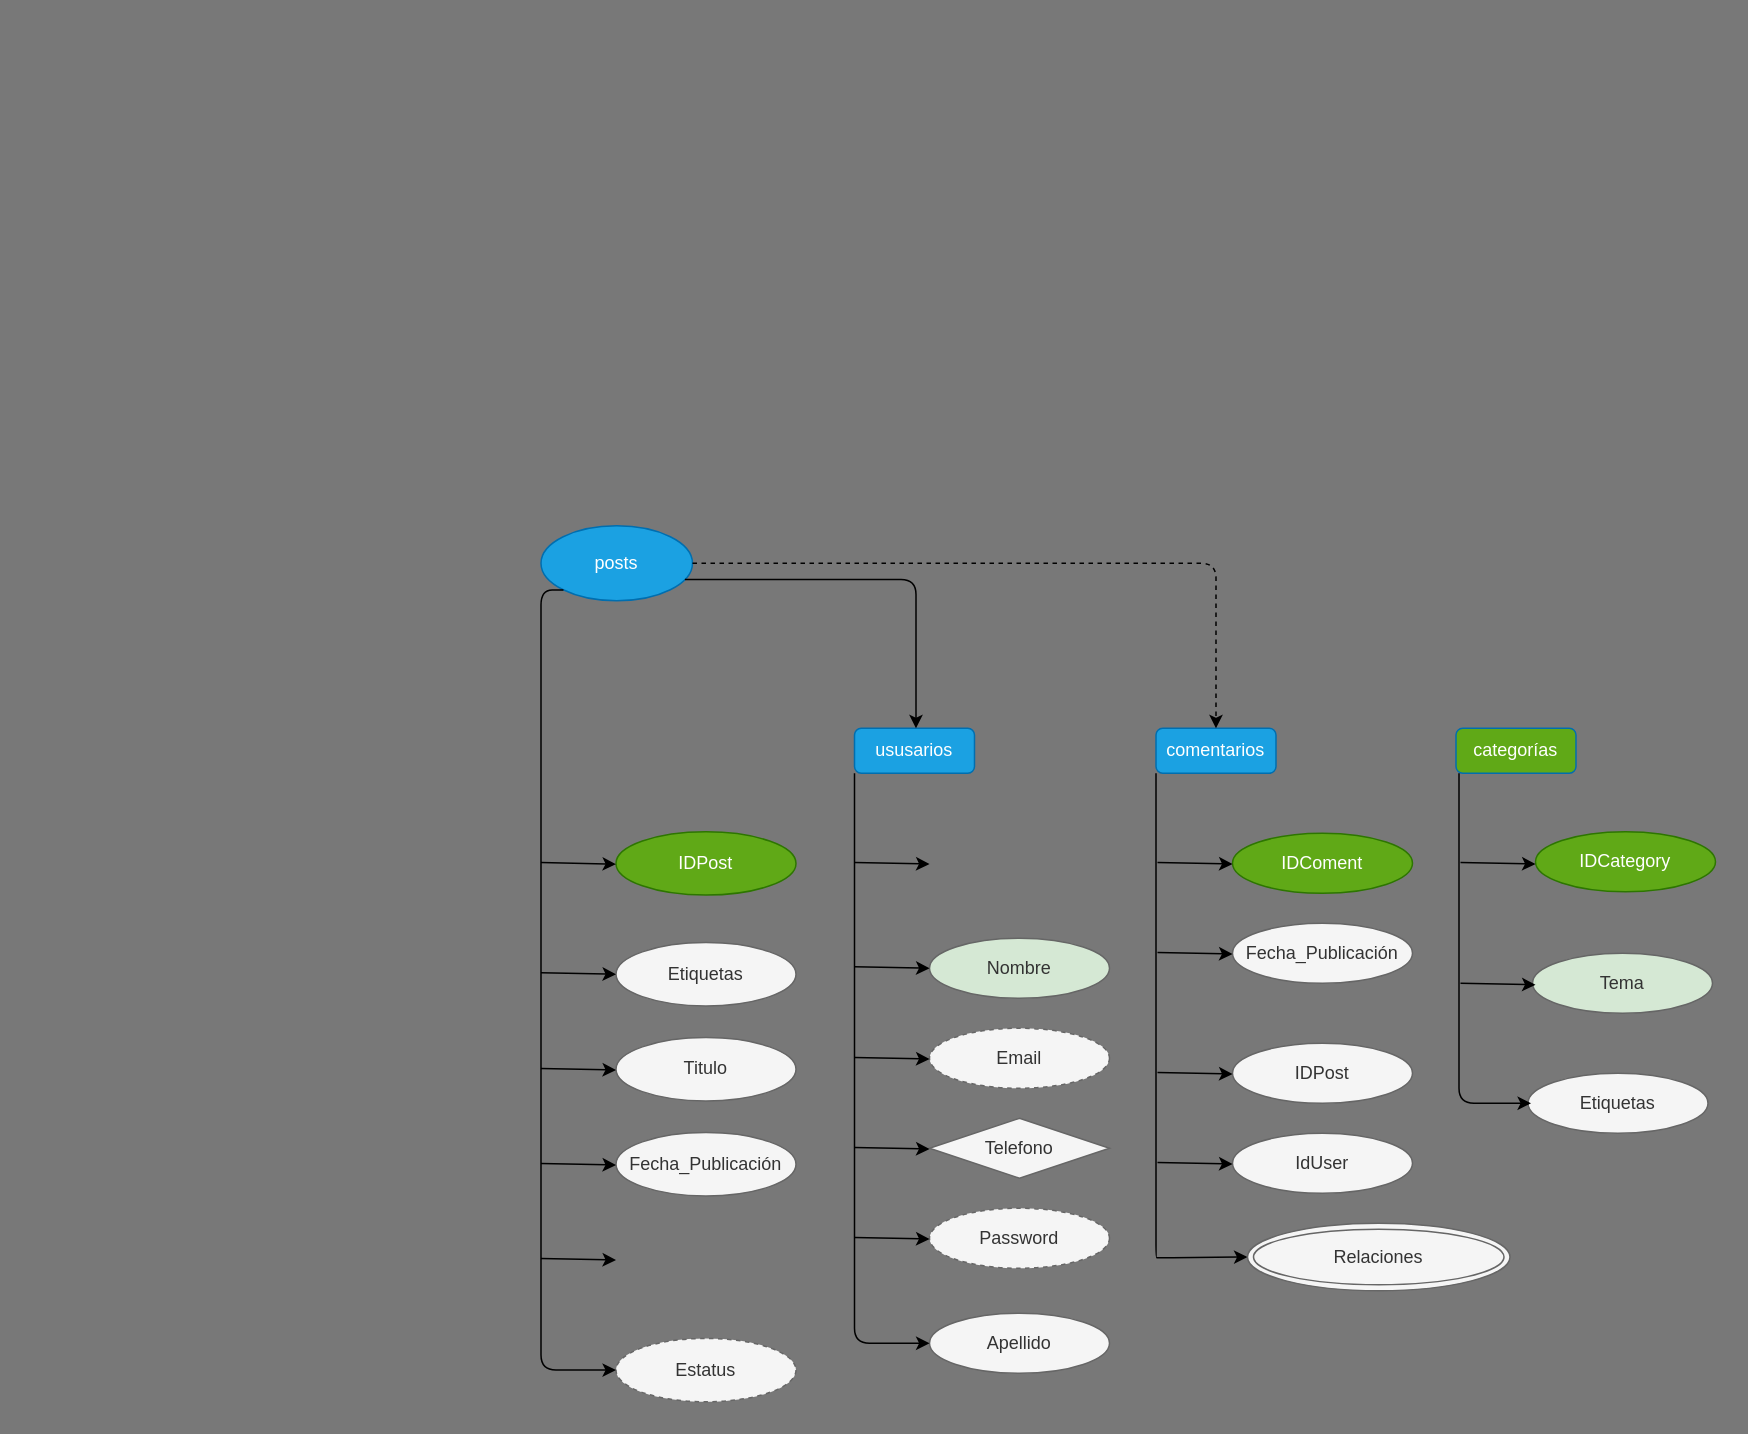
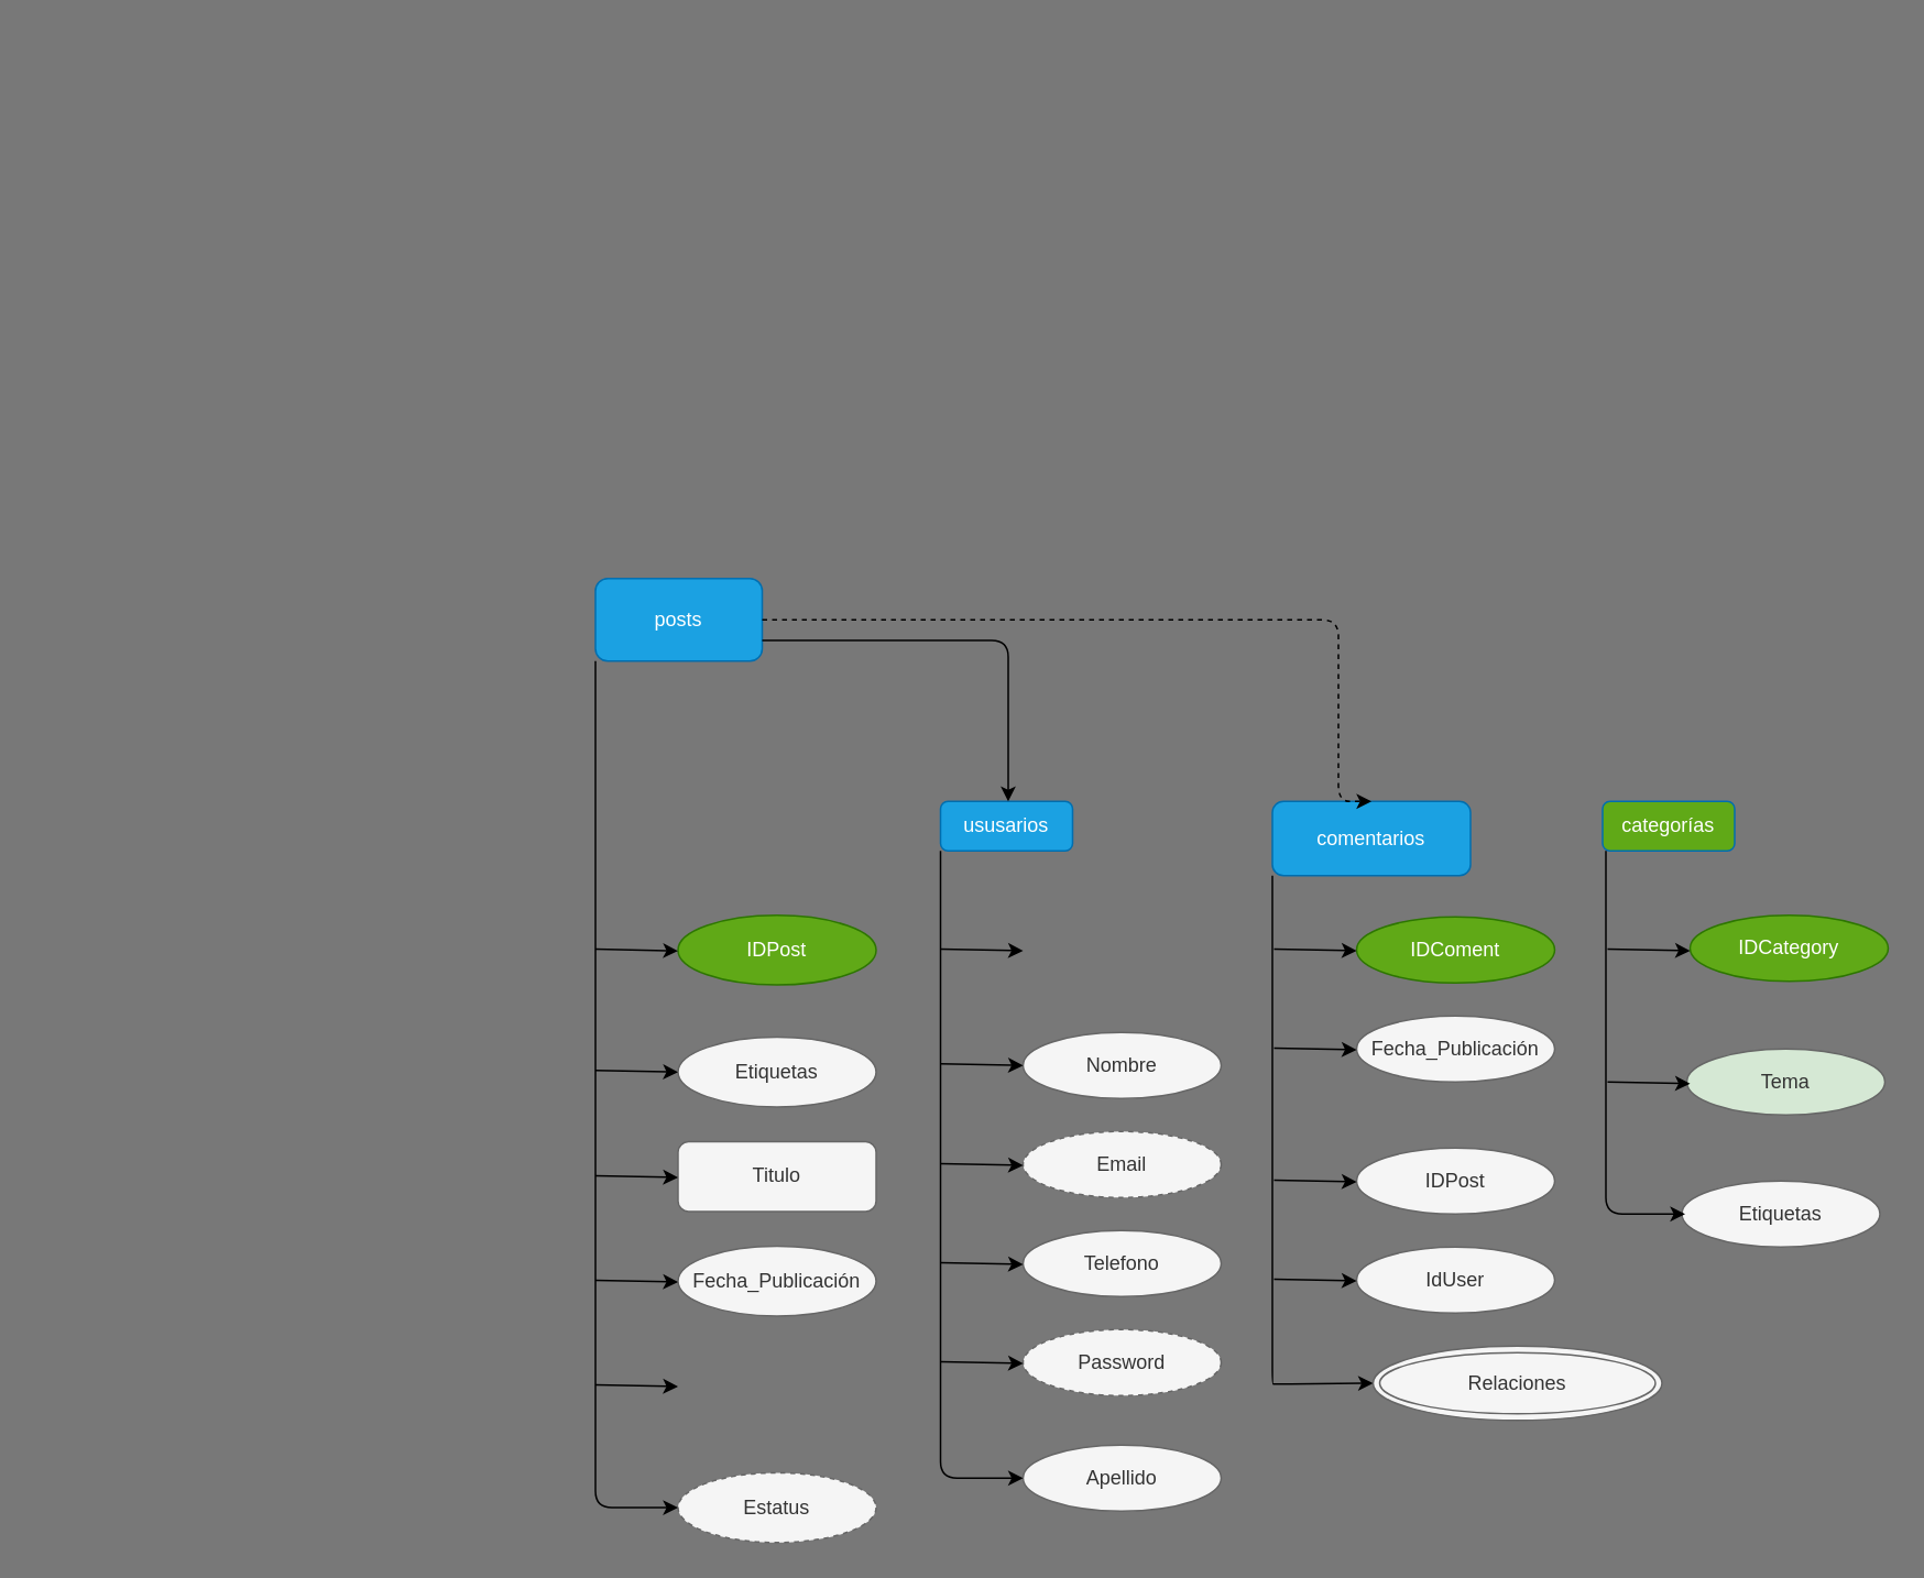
- <mxCell id="2" value="posts" style="ellipse;whiteSpace=wrap;html=1;fillColor=#1ba1e2;fontColor=#ffffff;strokeColor=#006EAF;" vertex="1" parent="1"><mxGeometry x="360" y="350" width="101" height="50" as="geometry" /></mxCell>
+ <mxCell id="2" value="posts" style="rounded=1;whiteSpace=wrap;html=1;fillColor=#1ba1e2;fontColor=#ffffff;strokeColor=#006EAF;" vertex="1" parent="1"><mxGeometry x="360" y="350" width="101" height="50" as="geometry" /></mxCell>
- <mxCell id="3" value="comentarios" style="rounded=1;whiteSpace=wrap;html=1;fillColor=#1ba1e2;fontColor=#ffffff;strokeColor=#006EAF;" vertex="1" parent="1"><mxGeometry x="770" y="485" width="80" height="30" as="geometry" /></mxCell>
+ <mxCell id="3" value="comentarios" style="rounded=1;whiteSpace=wrap;html=1;fillColor=#1ba1e2;fontColor=#ffffff;strokeColor=#006EAF;" vertex="1" parent="1"><mxGeometry x="770" y="485" width="120" height="45" as="geometry" /></mxCell>
- <mxCell id="12" value="Nombre" style="ellipse;whiteSpace=wrap;html=1;strokeColor=#666666;fillColor=#d5e8d4;fontColor=#333333;" vertex="1" parent="10"><mxGeometry x="50" y="140" width="120" height="40" as="geometry" /></mxCell>
+ <mxCell id="12" value="Nombre" style="ellipse;whiteSpace=wrap;html=1;strokeColor=#666666;fillColor=#f5f5f5;fontColor=#333333;" vertex="1" parent="10"><mxGeometry x="50" y="140" width="120" height="40" as="geometry" /></mxCell>
- <mxCell id="40" value="Titulo" style="ellipse;whiteSpace=wrap;html=1;strokeColor=#666666;fillColor=#f5f5f5;fontColor=#333333;" vertex="1" parent="37"><mxGeometry x="50" y="137.222" width="120" height="42.222" as="geometry" /></mxCell>
+ <mxCell id="40" value="Titulo" style="whiteSpace=wrap;html=1;strokeColor=#666666;fillColor=#f5f5f5;fontColor=#333333;rounded=1;" vertex="1" parent="37"><mxGeometry x="50" y="137.222" width="120" height="42.222" as="geometry" /></mxCell>
- <mxCell id="14" value="Telefono" style="rhombus;whiteSpace=wrap;html=1;strokeColor=#666666;fillColor=#f5f5f5;fontColor=#333333;" vertex="1" parent="10"><mxGeometry x="50" y="260" width="120" height="40" as="geometry" /></mxCell>
+ <mxCell id="14" value="Telefono" style="ellipse;whiteSpace=wrap;html=1;strokeColor=#666666;fillColor=#f5f5f5;fontColor=#333333;" vertex="1" parent="10"><mxGeometry x="50" y="260" width="120" height="40" as="geometry" /></mxCell>
